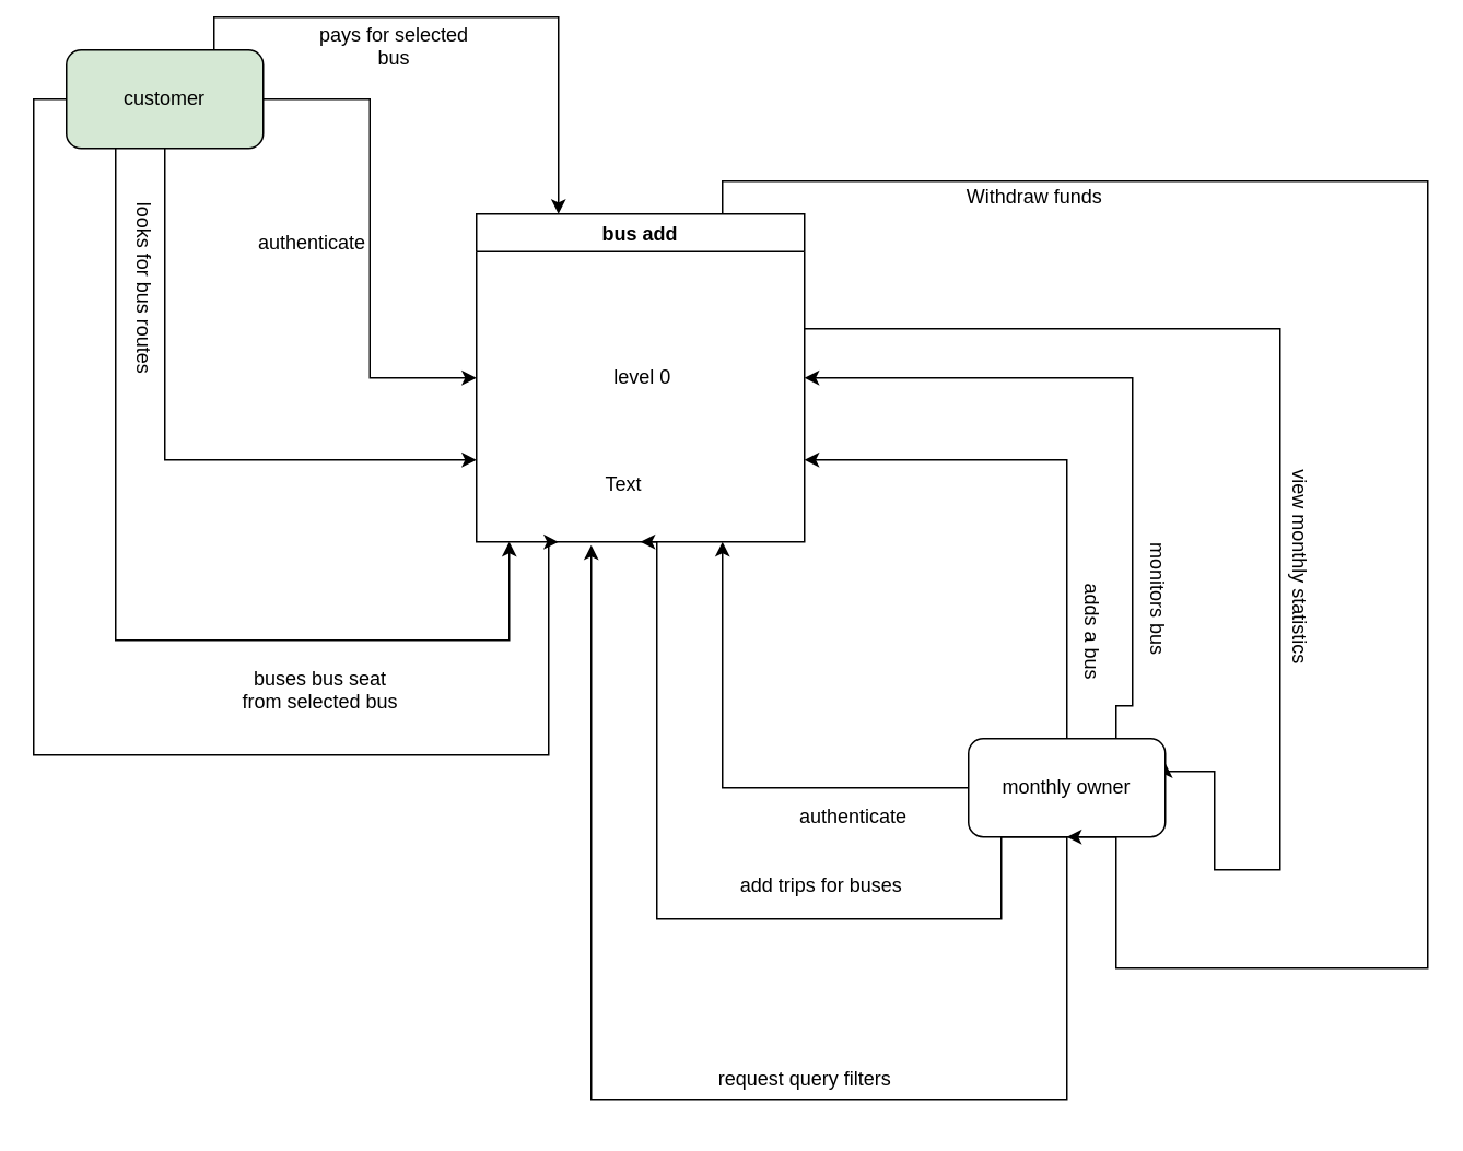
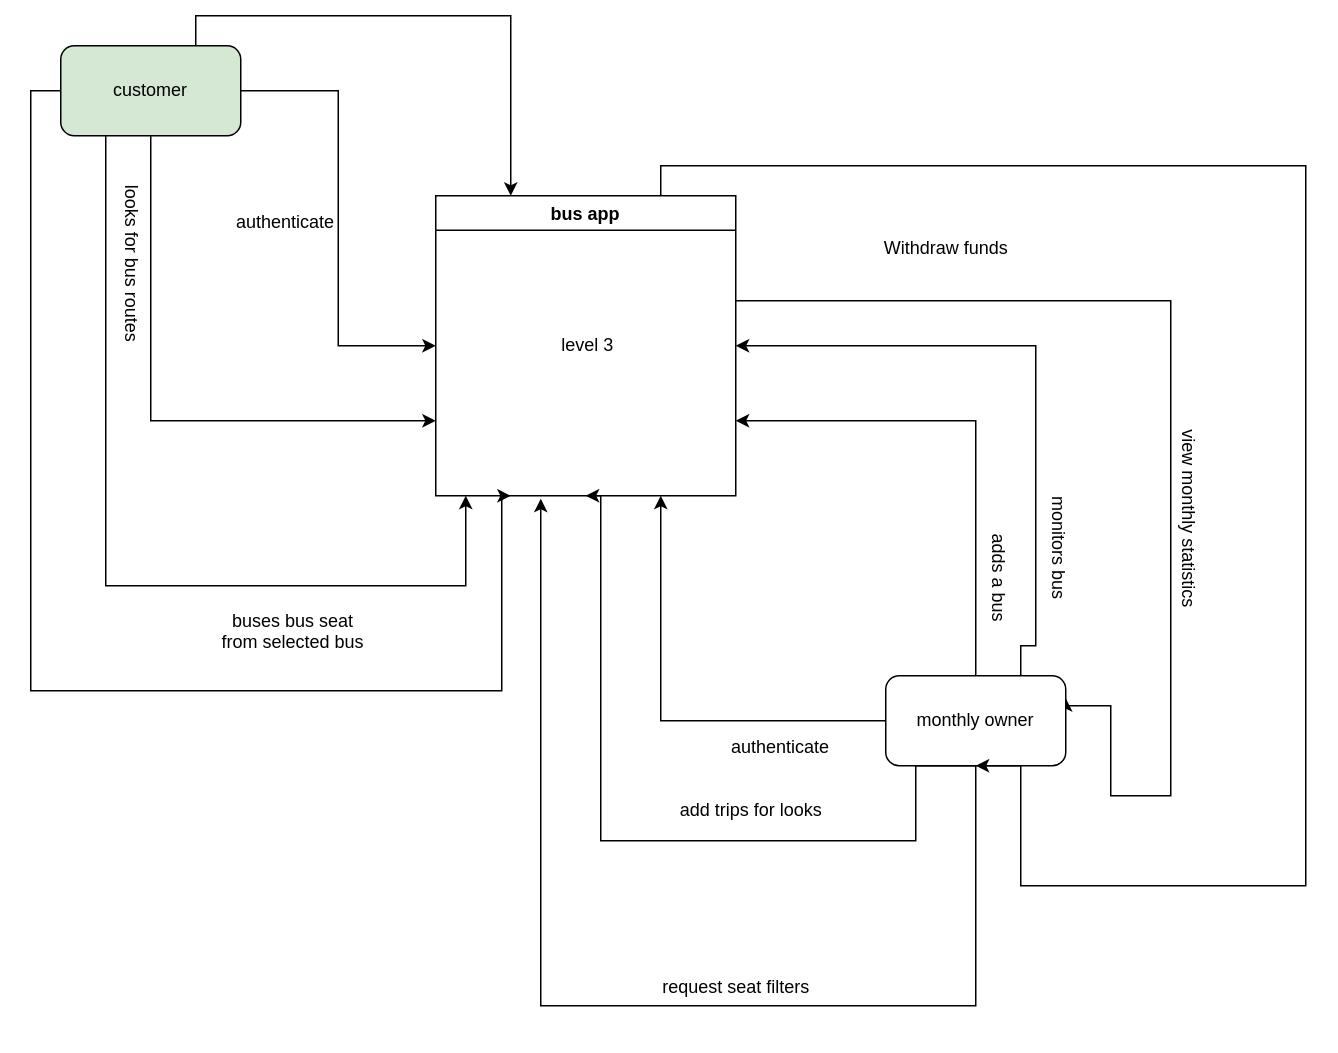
- <mxCell id="12" value="&lt;div&gt;pays for selected bus&lt;/div&gt;&lt;div&gt;&lt;br&gt;&lt;/div&gt;" style="text;html=1;strokeColor=none;fillColor=none;align=center;verticalAlign=middle;whiteSpace=wrap;rounded=0;" vertex="1" parent="1"><mxGeometry x="190" y="20" width="100" height="30" as="geometry" /></mxCell>
- <mxCell id="28" value="Withdraw funds " style="text;html=1;align=center;verticalAlign=middle;resizable=0;points=[];autosize=1;strokeColor=none;fillColor=none;" vertex="1" parent="1"><mxGeometry x="580" y="110" width="100" height="20" as="geometry" /></mxCell>
+ <mxCell id="28" value="Withdraw funds " style="text;html=1;align=center;verticalAlign=middle;resizable=0;points=[];autosize=1;strokeColor=none;fillColor=none;" vertex="1" parent="1"><mxGeometry x="580" y="155" width="100" height="20" as="geometry" /></mxCell>
- <mxCell id="26" value="bus add" style="swimlane;" vertex="1" parent="1"><mxGeometry x="290" y="130" width="200" height="200" as="geometry" /></mxCell>
+ <mxCell id="26" value="bus app" style="swimlane;" vertex="1" parent="1"><mxGeometry x="290" y="130" width="200" height="200" as="geometry" /></mxCell>
- <mxCell id="27" value="level 0" style="text;html=1;align=center;verticalAlign=middle;resizable=0;points=[];autosize=1;strokeColor=none;fillColor=none;" vertex="1" parent="26"><mxGeometry x="76" y="90" width="50" height="20" as="geometry" /></mxCell>
+ <mxCell id="27" value="level 3" style="text;html=1;align=center;verticalAlign=middle;resizable=0;points=[];autosize=1;strokeColor=none;fillColor=none;" vertex="1" parent="26"><mxGeometry x="76" y="90" width="50" height="20" as="geometry" /></mxCell>
- <mxCell id="22" value="Text" style="text;html=1;strokeColor=none;fillColor=none;align=center;verticalAlign=middle;whiteSpace=wrap;rounded=0;" vertex="1" parent="1"><mxGeometry x="350" y="280" width="60" height="30" as="geometry" /></mxCell>
- <mxCell id="24" value="add trips for buses " style="text;html=1;align=center;verticalAlign=middle;resizable=0;points=[];autosize=1;strokeColor=none;fillColor=none;" vertex="1" parent="1"><mxGeometry x="445" y="530" width="110" height="20" as="geometry" /></mxCell>
+ <mxCell id="24" value="add trips for looks " style="text;html=1;align=center;verticalAlign=middle;resizable=0;points=[];autosize=1;strokeColor=none;fillColor=none;" vertex="1" parent="1"><mxGeometry x="445" y="530" width="110" height="20" as="geometry" /></mxCell>
- <mxCell id="29" value="&lt;div&gt;request query filters &lt;br&gt;&lt;/div&gt;&lt;div&gt;&lt;br&gt;&lt;/div&gt;" style="text;html=1;align=center;verticalAlign=middle;resizable=0;points=[];autosize=1;strokeColor=none;fillColor=none;" vertex="1" parent="1"><mxGeometry x="430" y="650" width="120" height="30" as="geometry" /></mxCell>
+ <mxCell id="29" value="&lt;div&gt;request seat filters &lt;br&gt;&lt;/div&gt;&lt;div&gt;&lt;br&gt;&lt;/div&gt;" style="text;html=1;align=center;verticalAlign=middle;resizable=0;points=[];autosize=1;strokeColor=none;fillColor=none;" vertex="1" parent="1"><mxGeometry x="430" y="650" width="120" height="30" as="geometry" /></mxCell>
